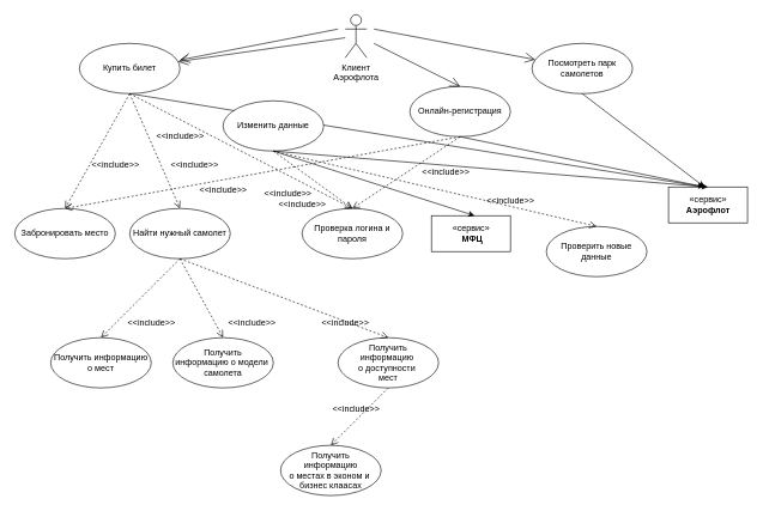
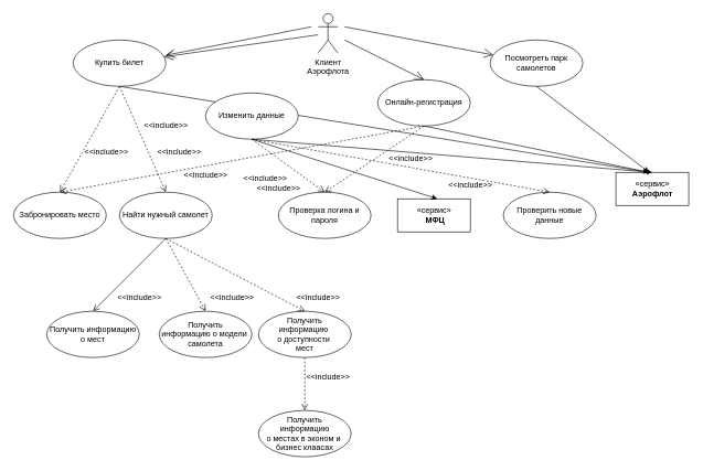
- <mxCell id="22" value="" style="html=1;verticalAlign=bottom;endArrow=open;dashed=1;endSize=8;exitX=0.5;exitY=1;exitDx=0;exitDy=0;entryX=0.5;entryY=0;entryDx=0;entryDy=0;" edge="1" parent="1" source="6" target="14"><mxGeometry relative="1" as="geometry"><mxPoint x="810" y="500" as="sourcePoint" /><mxPoint x="550" y="420" as="targetPoint" /></mxGeometry></mxCell>
- <mxCell id="13" value="Проверить новые&lt;br&gt;данные" style="ellipse;whiteSpace=wrap;html=1;" vertex="1" parent="1"><mxGeometry x="760" y="315" width="140" height="70" as="geometry" /></mxCell>
+ <mxCell id="13" value="Проверить новые&lt;br&gt;данные" style="ellipse;whiteSpace=wrap;html=1;" vertex="1" parent="1"><mxGeometry x="760" y="290" width="140" height="70" as="geometry" /></mxCell>
- <mxCell id="30" value="" style="html=1;verticalAlign=bottom;endArrow=open;dashed=1;endSize=8;exitX=0.5;exitY=1;exitDx=0;exitDy=0;entryX=0.5;entryY=0;entryDx=0;entryDy=0;" edge="1" parent="1" source="15" target="12"><mxGeometry relative="1" as="geometry"><mxPoint x="240" y="190" as="sourcePoint" /><mxPoint x="310" y="350" as="targetPoint" /></mxGeometry></mxCell>
+ <mxCell id="30" value="" style="html=1;verticalAlign=bottom;endArrow=open;dashed=0;endSize=8;exitX=0.5;exitY=1;exitDx=0;exitDy=0;entryX=0.5;entryY=0;entryDx=0;entryDy=0;" edge="1" parent="1" source="15" target="12"><mxGeometry relative="1" as="geometry"><mxPoint x="240" y="190" as="sourcePoint" /><mxPoint x="310" y="350" as="targetPoint" /></mxGeometry></mxCell>
- <mxCell id="18" value="Получить &lt;br&gt;информацию&amp;nbsp;&lt;br&gt;о доступности&amp;nbsp;&lt;br&gt;мест" style="ellipse;whiteSpace=wrap;html=1;" vertex="1" parent="1"><mxGeometry x="470" y="470" width="140" height="70" as="geometry" /></mxCell>
+ <mxCell id="18" value="Получить &lt;br&gt;информацию&amp;nbsp;&lt;br&gt;о доступности&amp;nbsp;&lt;br&gt;мест" style="ellipse;whiteSpace=wrap;html=1;" vertex="1" parent="1"><mxGeometry x="390" y="470" width="140" height="70" as="geometry" /></mxCell>
